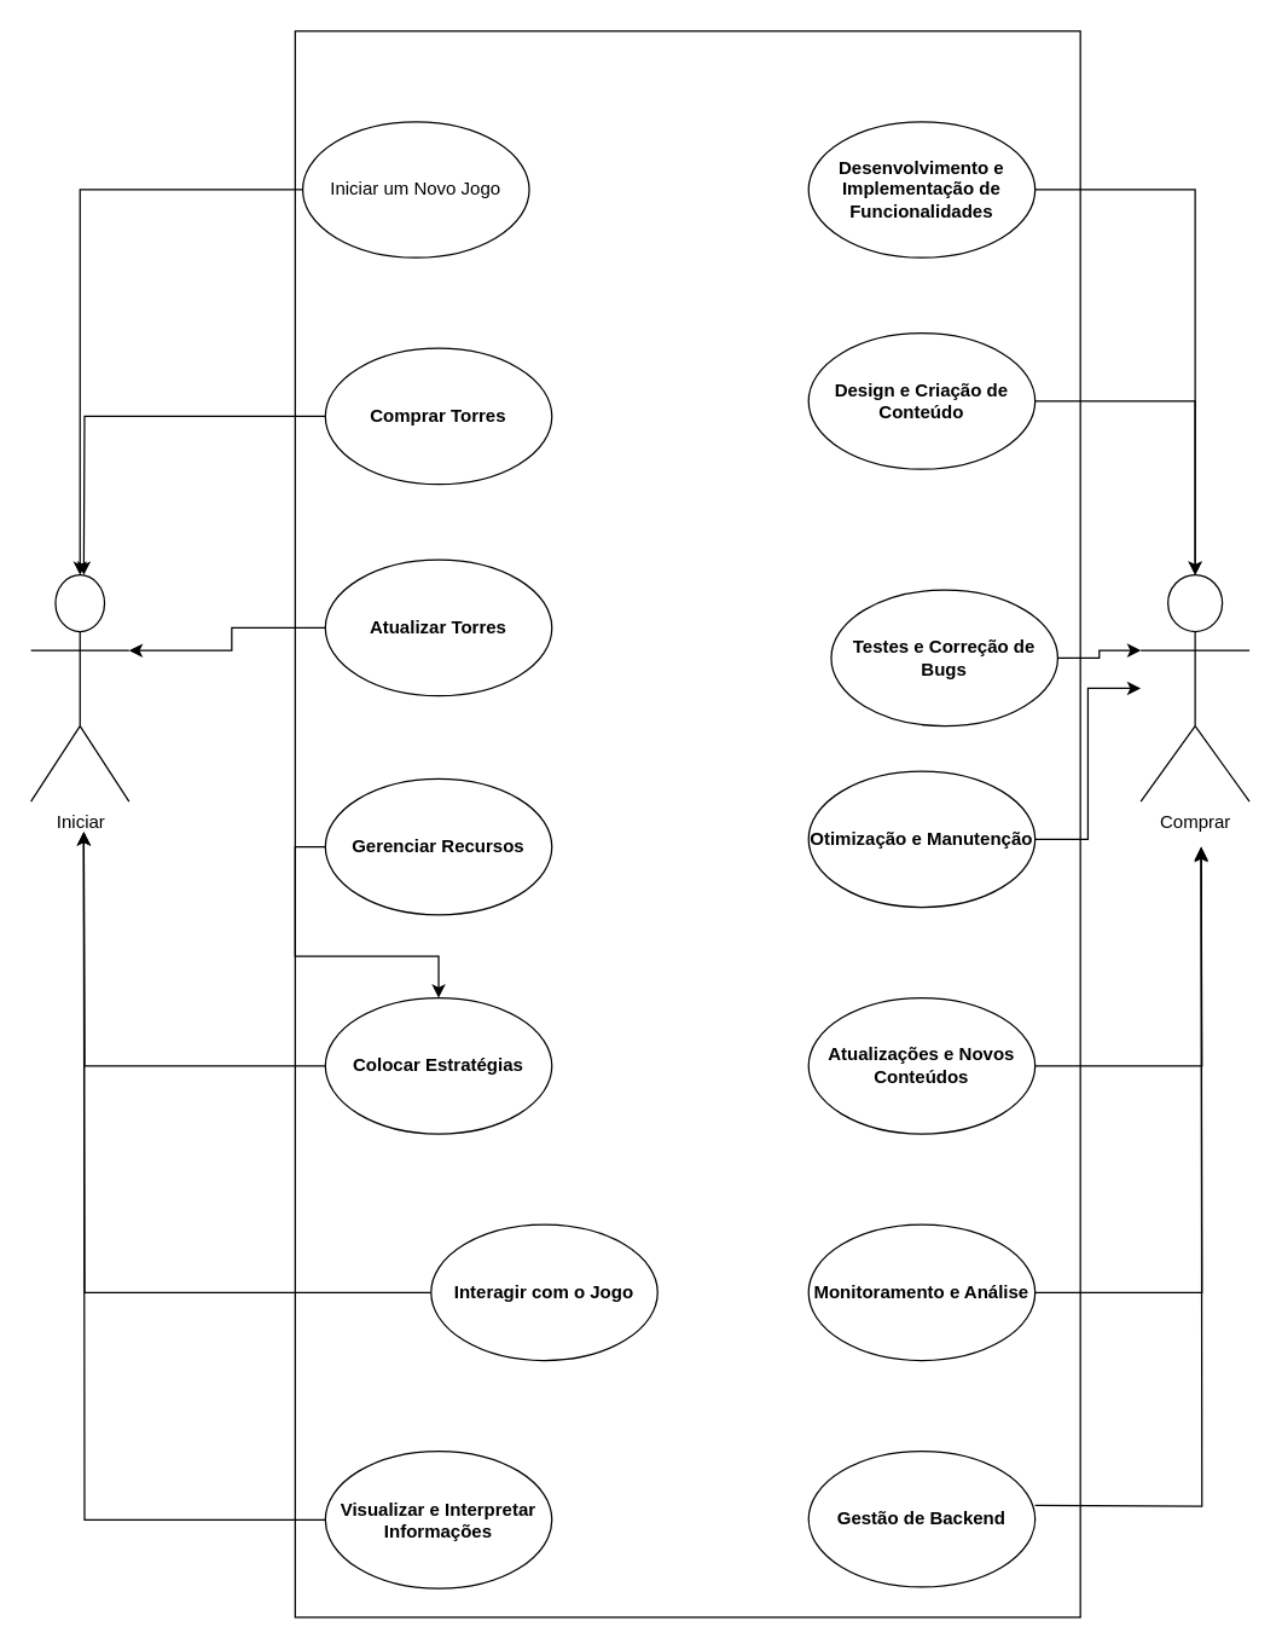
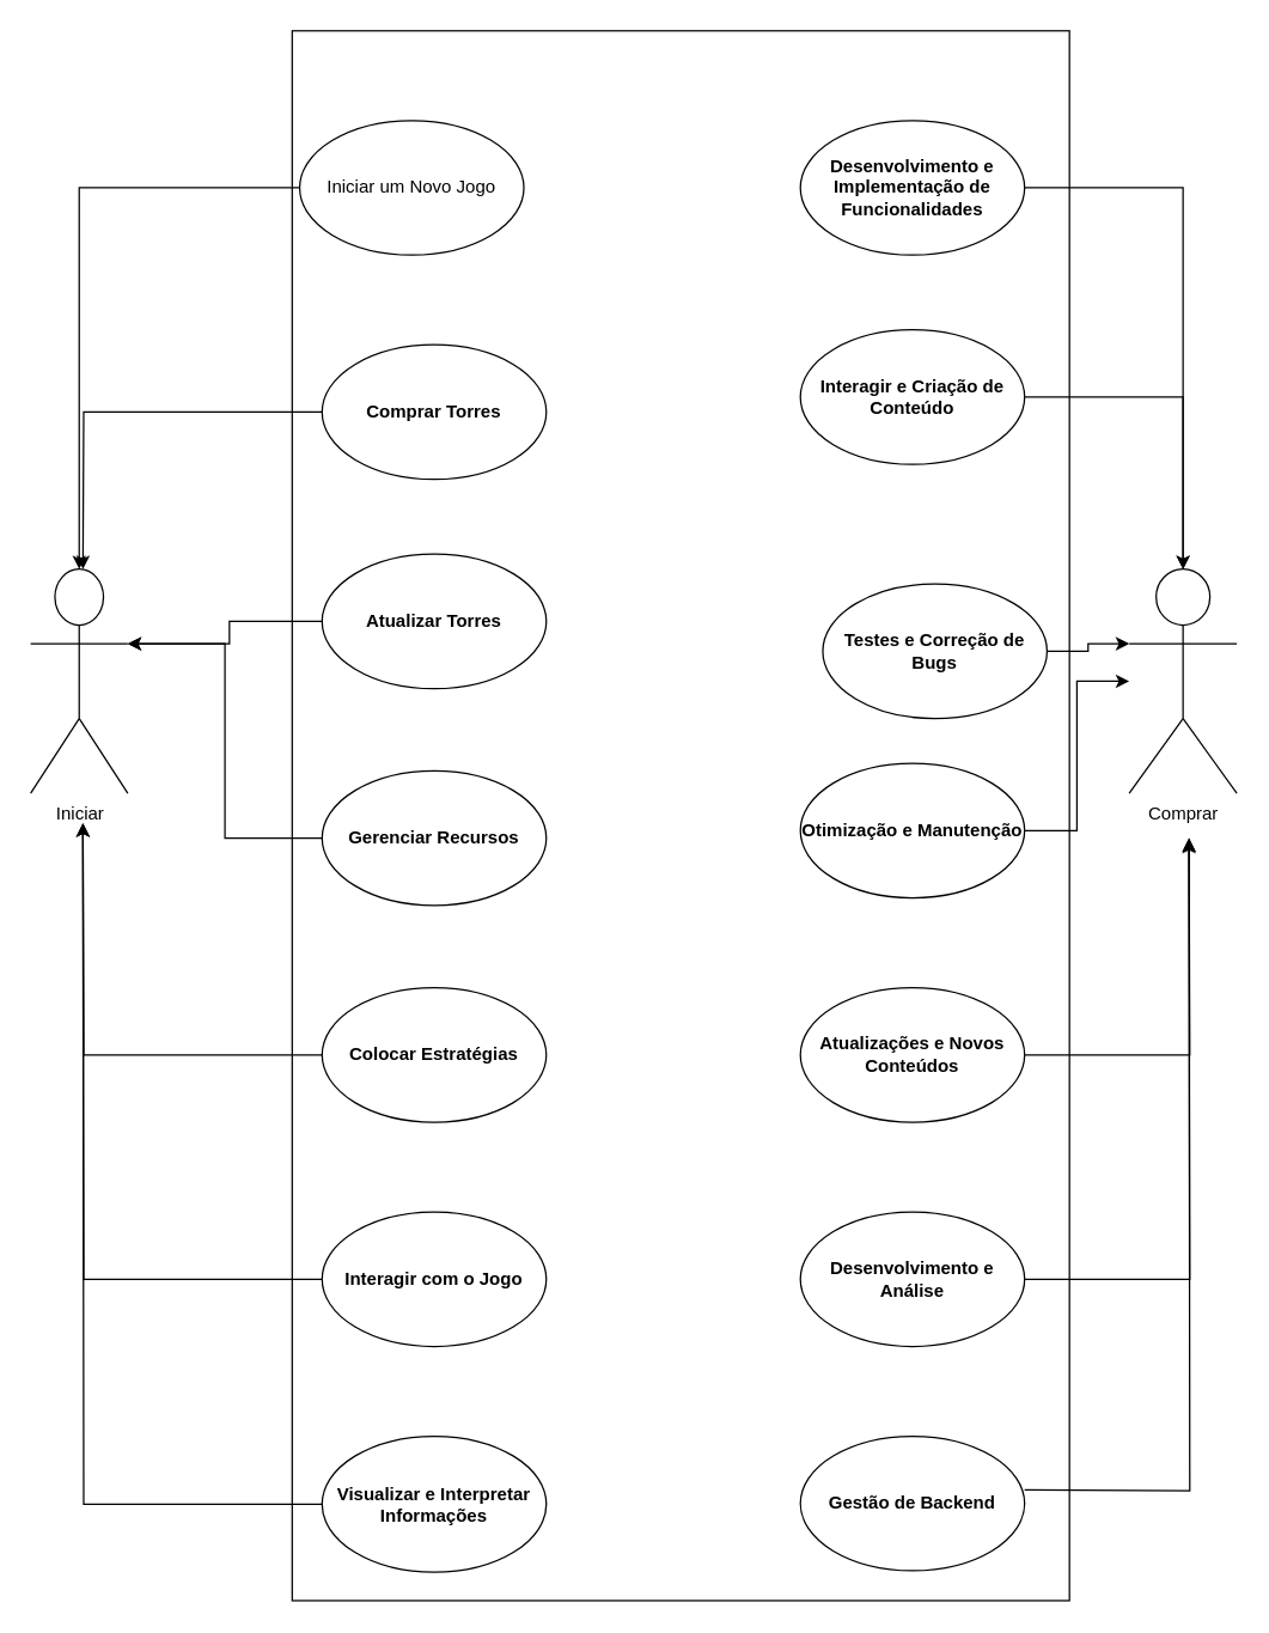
- <mxCell id="17" value="&lt;strong&gt;Design e Criação de Conteúdo&lt;/strong&gt;" style="ellipse;whiteSpace=wrap;html=1;" vertex="1" parent="1"><mxGeometry x="535" y="220" width="150" height="90" as="geometry" /></mxCell>
+ <mxCell id="17" value="&lt;strong&gt;Interagir e Criação de Conteúdo&lt;/strong&gt;" style="ellipse;whiteSpace=wrap;html=1;" vertex="1" parent="1"><mxGeometry x="535" y="220" width="150" height="90" as="geometry" /></mxCell>
- <mxCell id="28" style="edgeStyle=orthogonalEdgeStyle;rounded=0;orthogonalLoop=1;jettySize=auto;html=1;exitX=0;exitY=0.5;exitDx=0;exitDy=0;" edge="1" parent="1" source="9" target="11"><mxGeometry relative="1" as="geometry" /></mxCell>
+ <mxCell id="28" style="edgeStyle=orthogonalEdgeStyle;rounded=0;orthogonalLoop=1;jettySize=auto;html=1;exitX=0;exitY=0.5;exitDx=0;exitDy=0;entryX=1;entryY=0.333;entryDx=0;entryDy=0;entryPerimeter=0;" edge="1" parent="1" source="9" target="3"><mxGeometry relative="1" as="geometry" /></mxCell>
- <mxCell id="13" value="&lt;p&gt;&lt;strong&gt;Interagir com o Jogo&lt;/strong&gt;&lt;/p&gt;&lt;ul&gt;&lt;/ul&gt;" style="ellipse;whiteSpace=wrap;html=1;" vertex="1" parent="1"><mxGeometry x="285" y="810" width="150" height="90" as="geometry" /></mxCell>
+ <mxCell id="13" value="&lt;p&gt;&lt;strong&gt;Interagir com o Jogo&lt;/strong&gt;&lt;/p&gt;&lt;ul&gt;&lt;/ul&gt;" style="ellipse;whiteSpace=wrap;html=1;" vertex="1" parent="1"><mxGeometry x="215" y="810" width="150" height="90" as="geometry" /></mxCell>
- <mxCell id="24" value="&lt;p&gt;&lt;strong&gt;Monitoramento e Análise&lt;/strong&gt;&lt;/p&gt;&lt;ul&gt;&lt;/ul&gt;" style="ellipse;whiteSpace=wrap;html=1;" vertex="1" parent="1"><mxGeometry x="535" y="810" width="150" height="90" as="geometry" /></mxCell>
+ <mxCell id="24" value="&lt;p&gt;&lt;strong&gt;Desenvolvimento e Análise&lt;/strong&gt;&lt;/p&gt;&lt;ul&gt;&lt;/ul&gt;" style="ellipse;whiteSpace=wrap;html=1;" vertex="1" parent="1"><mxGeometry x="535" y="810" width="150" height="90" as="geometry" /></mxCell>
